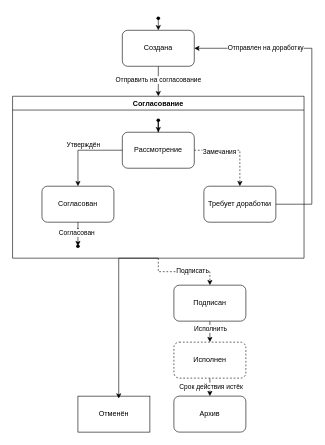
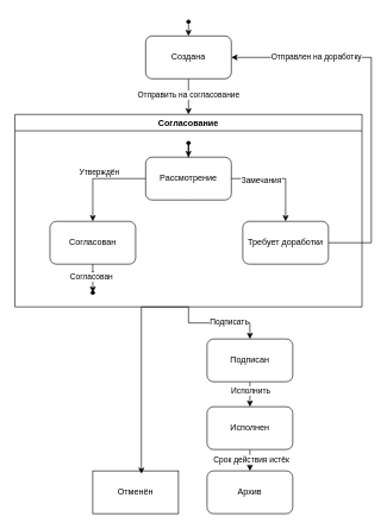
- <mxCell id="12" style="edgeStyle=orthogonalEdgeStyle;rounded=0;orthogonalLoop=1;jettySize=auto;html=1;exitX=0.5;exitY=1;exitDx=0;exitDy=0;dashed=1;" edge="1" parent="9" source="14" target="16"><mxGeometry relative="1" as="geometry"><Array as="points"><mxPoint x="243" y="90" /><mxPoint x="379" y="90" /></Array></mxGeometry></mxCell>
+ <mxCell id="12" style="edgeStyle=orthogonalEdgeStyle;rounded=0;orthogonalLoop=1;jettySize=auto;html=1;exitX=0.5;exitY=1;exitDx=0;exitDy=0;" edge="1" parent="9" source="14" target="16"><mxGeometry relative="1" as="geometry"><Array as="points"><mxPoint x="243" y="90" /><mxPoint x="379" y="90" /></Array></mxGeometry></mxCell>
- <mxCell id="7" value="" style="edgeStyle=orthogonalEdgeStyle;rounded=0;orthogonalLoop=1;jettySize=auto;html=1;dashed=1;" edge="1" parent="1" source="9" target="26"><mxGeometry relative="1" as="geometry" /></mxCell>
+ <mxCell id="7" value="" style="edgeStyle=orthogonalEdgeStyle;rounded=0;orthogonalLoop=1;jettySize=auto;html=1;" edge="1" parent="1" source="9" target="26"><mxGeometry relative="1" as="geometry" /></mxCell>
- <mxCell id="29" value="Исполнен" style="rounded=1;whiteSpace=wrap;html=1;dashed=1;" vertex="1" parent="1"><mxGeometry x="289" y="570" width="120" height="60" as="geometry" /></mxCell>
+ <mxCell id="29" value="Исполнен" style="rounded=1;whiteSpace=wrap;html=1;" vertex="1" parent="1"><mxGeometry x="289" y="570" width="120" height="60" as="geometry" /></mxCell>
